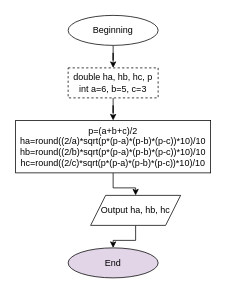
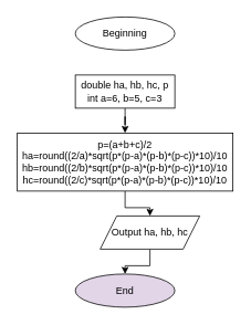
- <mxCell id="2" value="" style="edgeStyle=orthogonalEdgeStyle;rounded=0;orthogonalLoop=1;jettySize=auto;html=1;" edge="1" parent="1" source="3" target="5"><mxGeometry relative="1" as="geometry" /></mxCell>
- <mxCell id="5" value="double ha, hb, hc, p&lt;br&gt;int a=6, b=5, c=3" style="rounded=0;whiteSpace=wrap;html=1;dashed=1;" vertex="1" parent="1"><mxGeometry x="90" y="90" width="120" height="40" as="geometry" /></mxCell>
+ <mxCell id="5" value="double ha, hb, hc, p&lt;br&gt;int a=6, b=5, c=3" style="rounded=0;whiteSpace=wrap;html=1;" vertex="1" parent="1"><mxGeometry x="90" y="90" width="120" height="40" as="geometry" /></mxCell>
